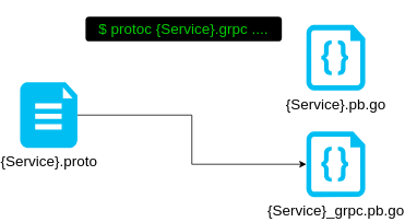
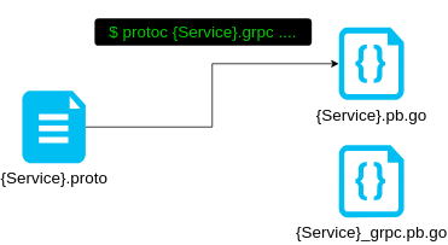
+ <mxCell id="2" style="edgeStyle=orthogonalEdgeStyle;rounded=0;orthogonalLoop=1;jettySize=auto;html=1;fontSize=18;" edge="1" parent="1" source="4" target="5"><mxGeometry relative="1" as="geometry" /></mxCell>
- <mxCell id="3" style="edgeStyle=orthogonalEdgeStyle;rounded=0;orthogonalLoop=1;jettySize=auto;html=1;fontSize=18;" edge="1" parent="1" source="4" target="6"><mxGeometry relative="1" as="geometry" /></mxCell>
